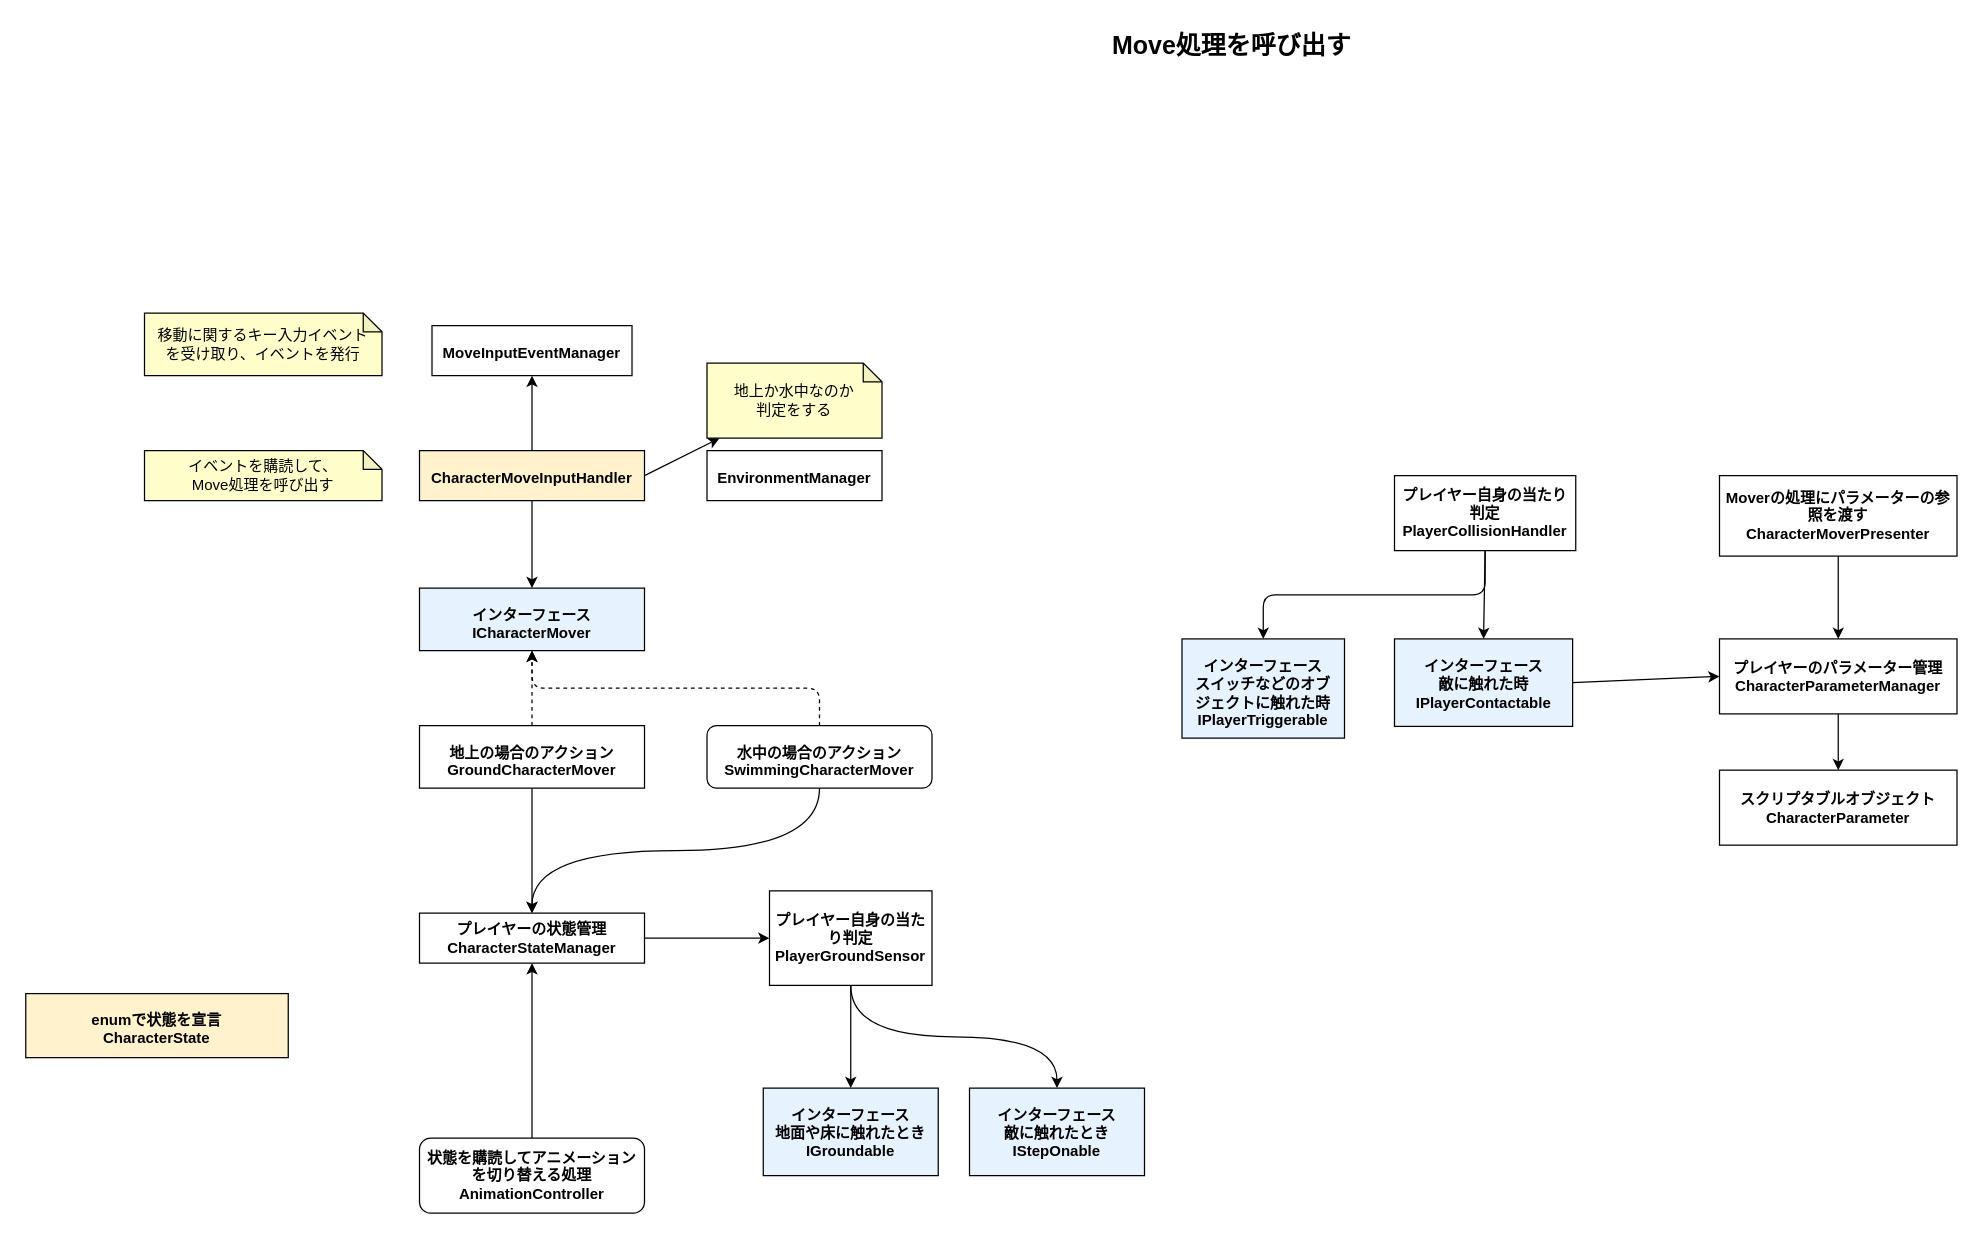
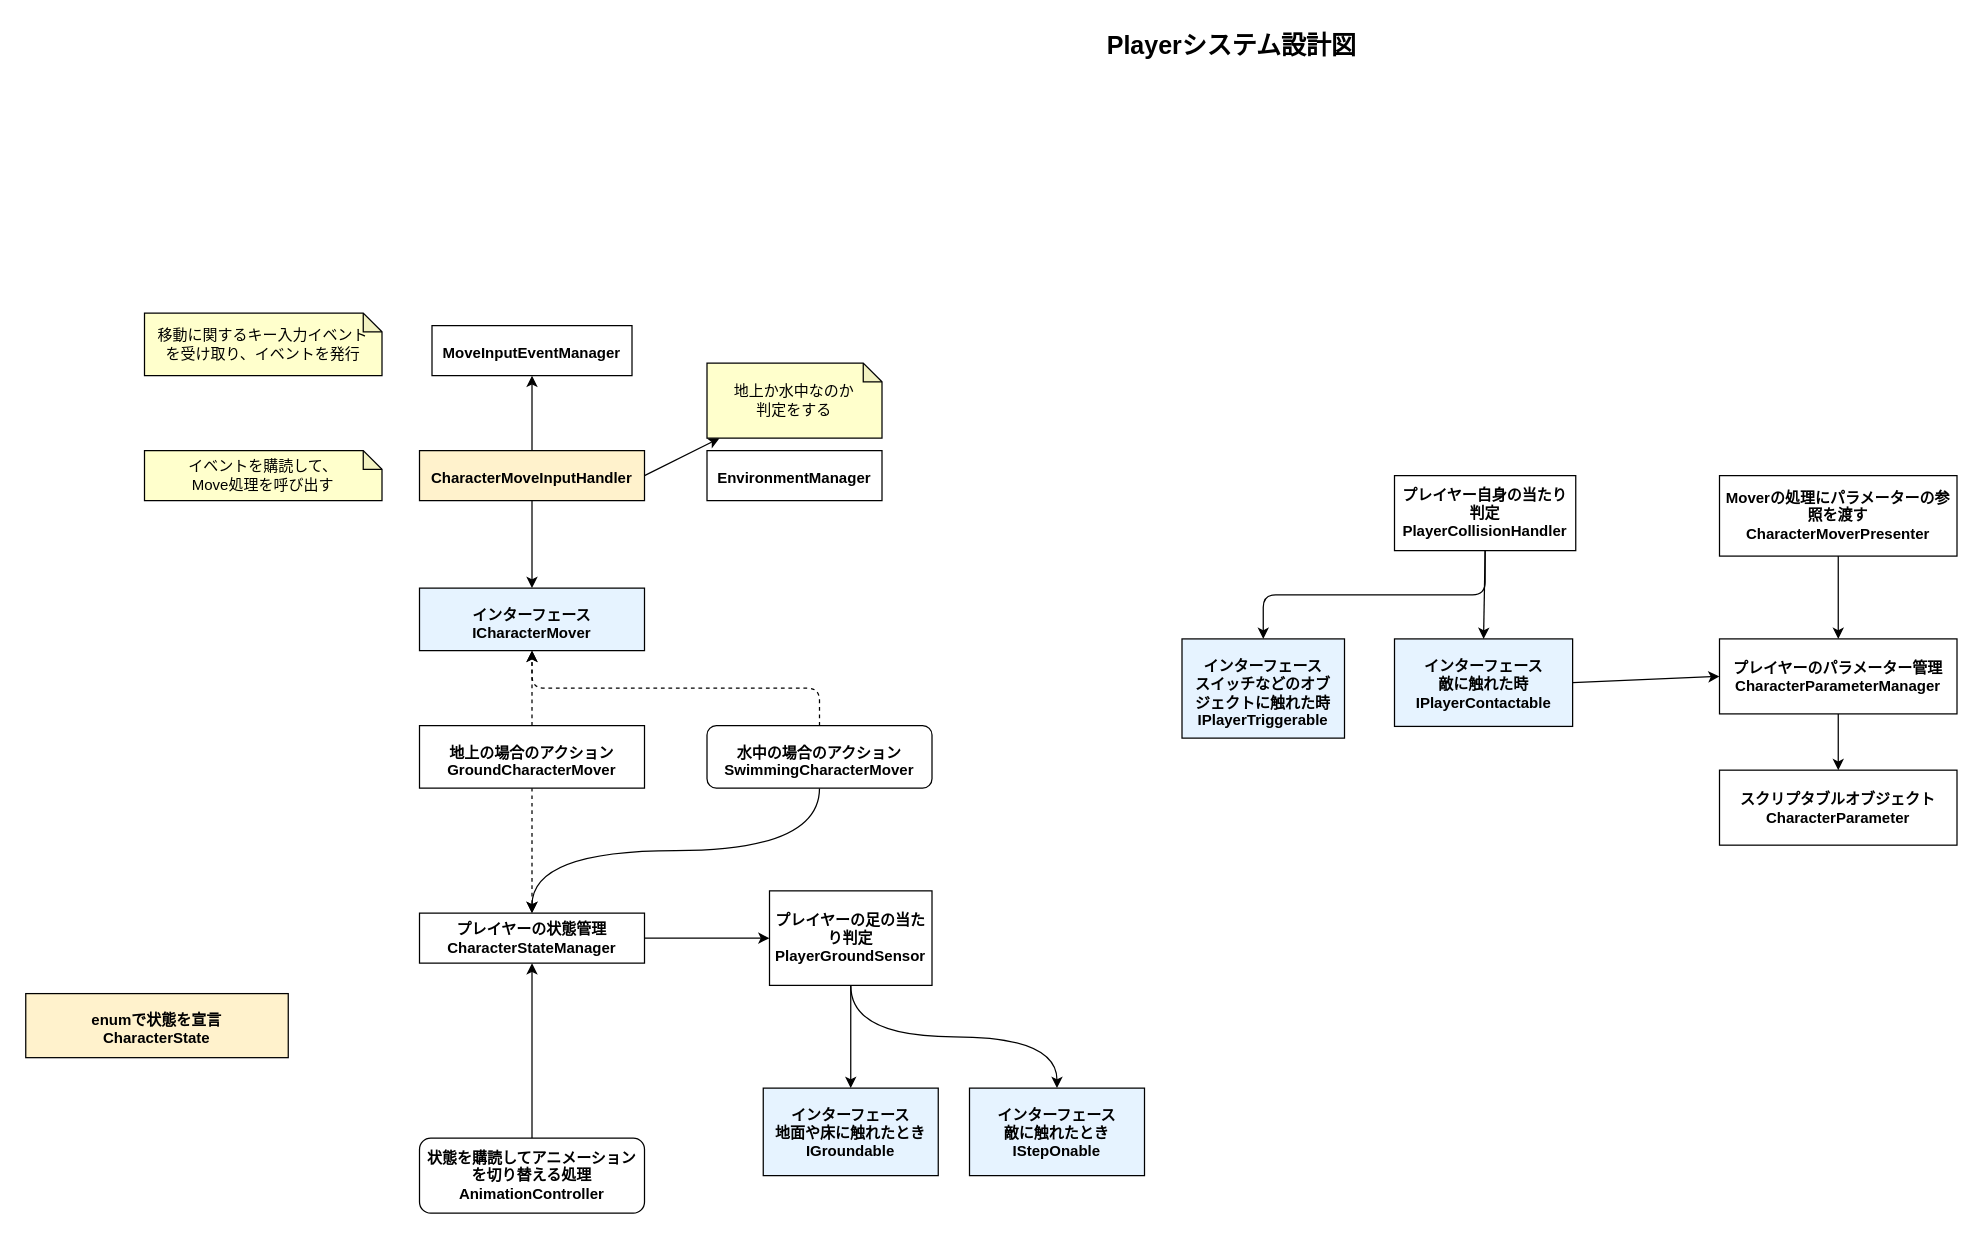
- <mxCell id="2" value="Move処理を呼び出す" style="text;html=1;strokeColor=none;fillColor=none;align=center;verticalAlign=middle;whiteSpace=wrap;rounded=0;fontSize=20;fontStyle=1;" parent="1" vertex="1"><mxGeometry x="835" y="20" width="300" height="30" as="geometry" /></mxCell>
+ <mxCell id="2" value="Playerシステム設計図" style="text;html=1;strokeColor=none;fillColor=none;align=center;verticalAlign=middle;whiteSpace=wrap;rounded=0;fontSize=20;fontStyle=1;" parent="1" vertex="1"><mxGeometry x="835" y="20" width="300" height="30" as="geometry" /></mxCell>
- <mxCell id="6" style="edgeStyle=orthogonalEdgeStyle;curved=1;html=1;exitX=0.5;exitY=1;exitDx=0;exitDy=0;entryX=0.5;entryY=0;entryDx=0;entryDy=0;" parent="1" source="7" target="21" edge="1"><mxGeometry relative="1" as="geometry" /></mxCell>
+ <mxCell id="6" style="edgeStyle=orthogonalEdgeStyle;curved=1;html=1;exitX=0.5;exitY=1;exitDx=0;exitDy=0;entryX=0.5;entryY=0;entryDx=0;entryDy=0;dashed=1;" parent="1" source="7" target="21" edge="1"><mxGeometry relative="1" as="geometry" /></mxCell>
- <mxCell id="31" value="&lt;div&gt;&lt;b&gt;プレイヤー自身の当たり判定&lt;/b&gt;&lt;/div&gt;&lt;b&gt;PlayerGroundSensor&lt;/b&gt;" style="whiteSpace=wrap;html=1;" parent="1" vertex="1"><mxGeometry x="615" y="712.19" width="130" height="75.62" as="geometry" /></mxCell>
+ <mxCell id="31" value="&lt;div&gt;&lt;b&gt;プレイヤーの足の当たり判定&lt;/b&gt;&lt;/div&gt;&lt;b&gt;PlayerGroundSensor&lt;/b&gt;" style="whiteSpace=wrap;html=1;" parent="1" vertex="1"><mxGeometry x="615" y="712.19" width="130" height="75.62" as="geometry" /></mxCell>
